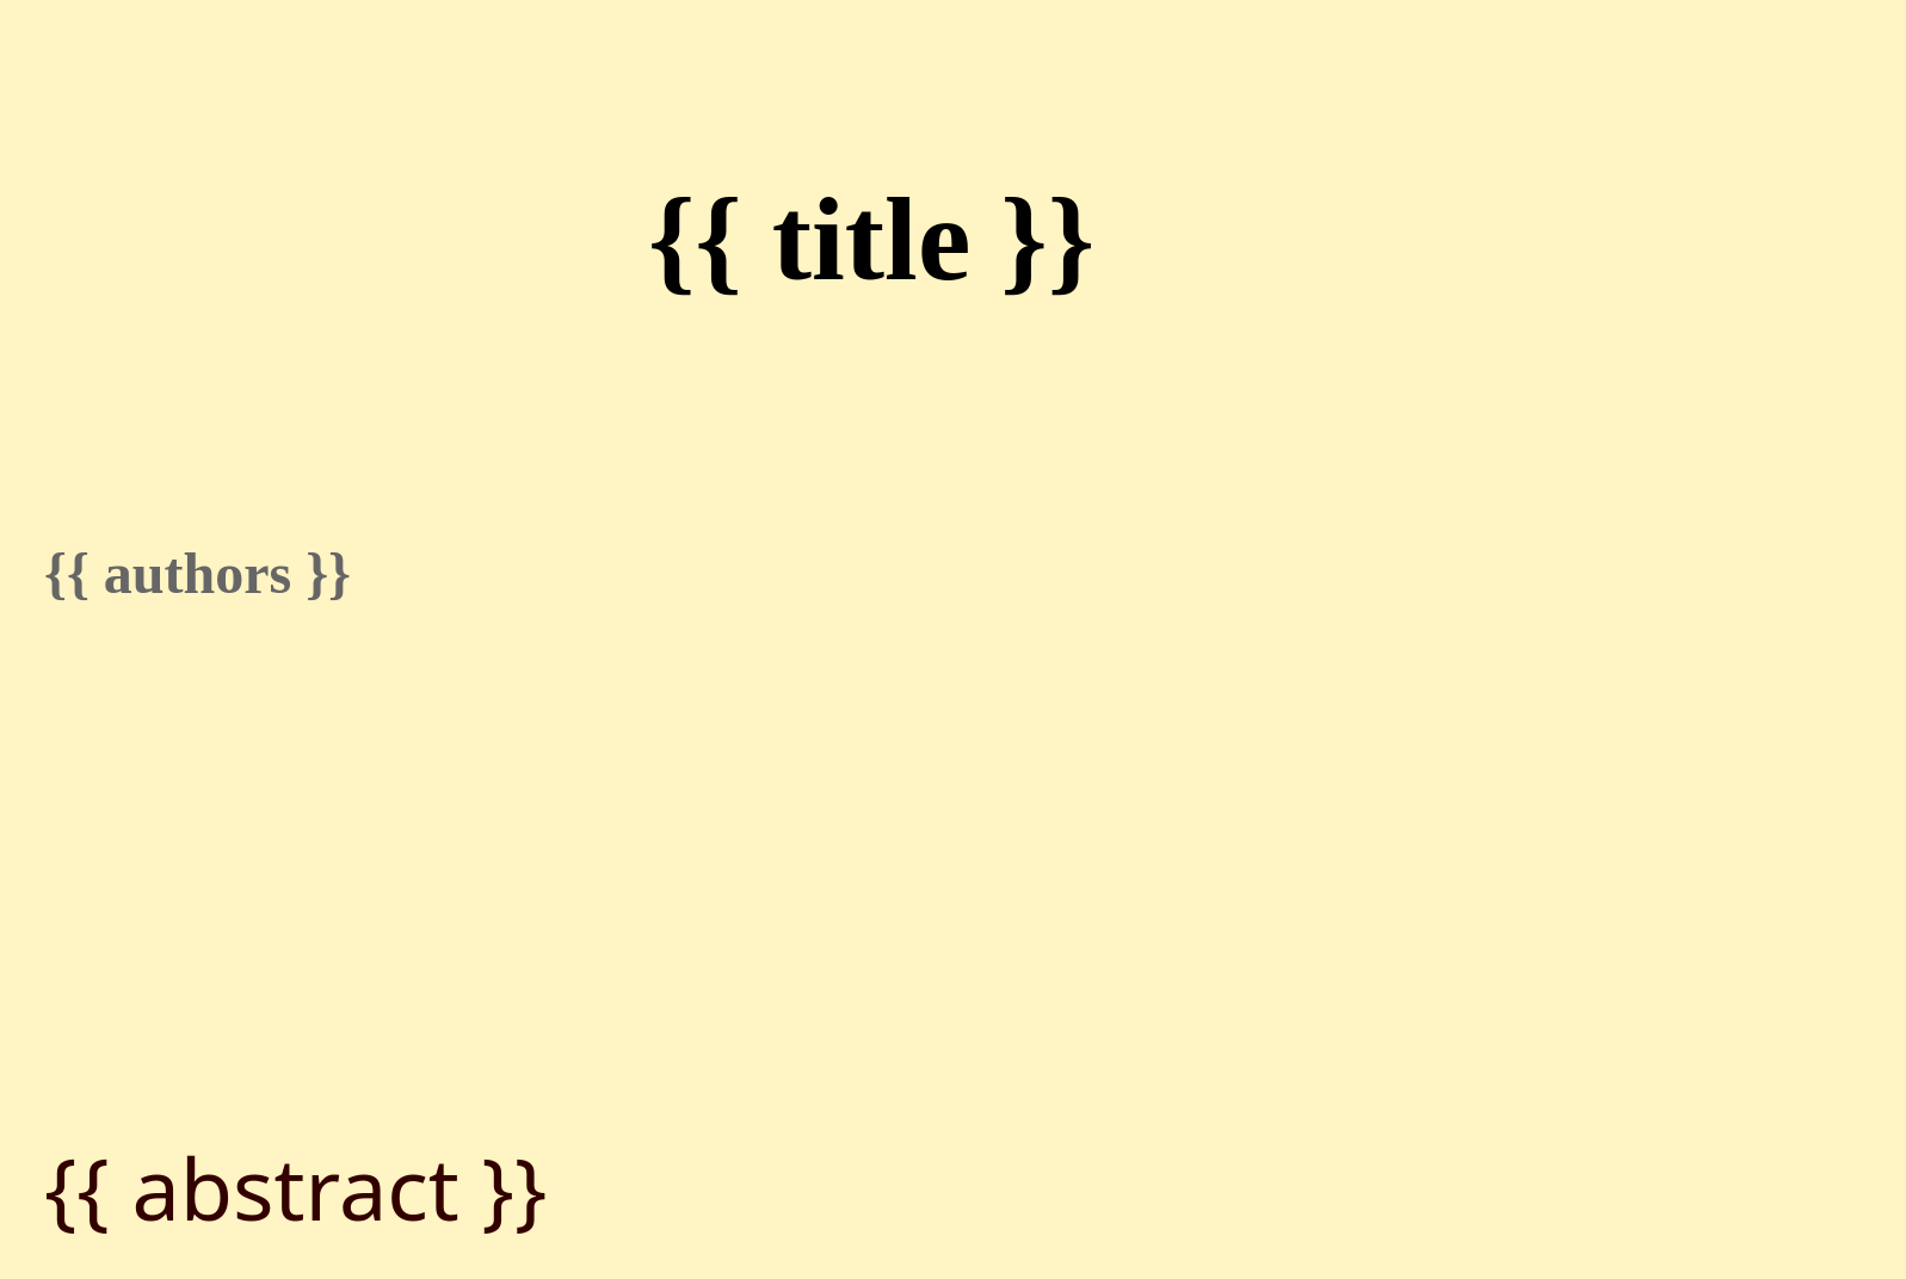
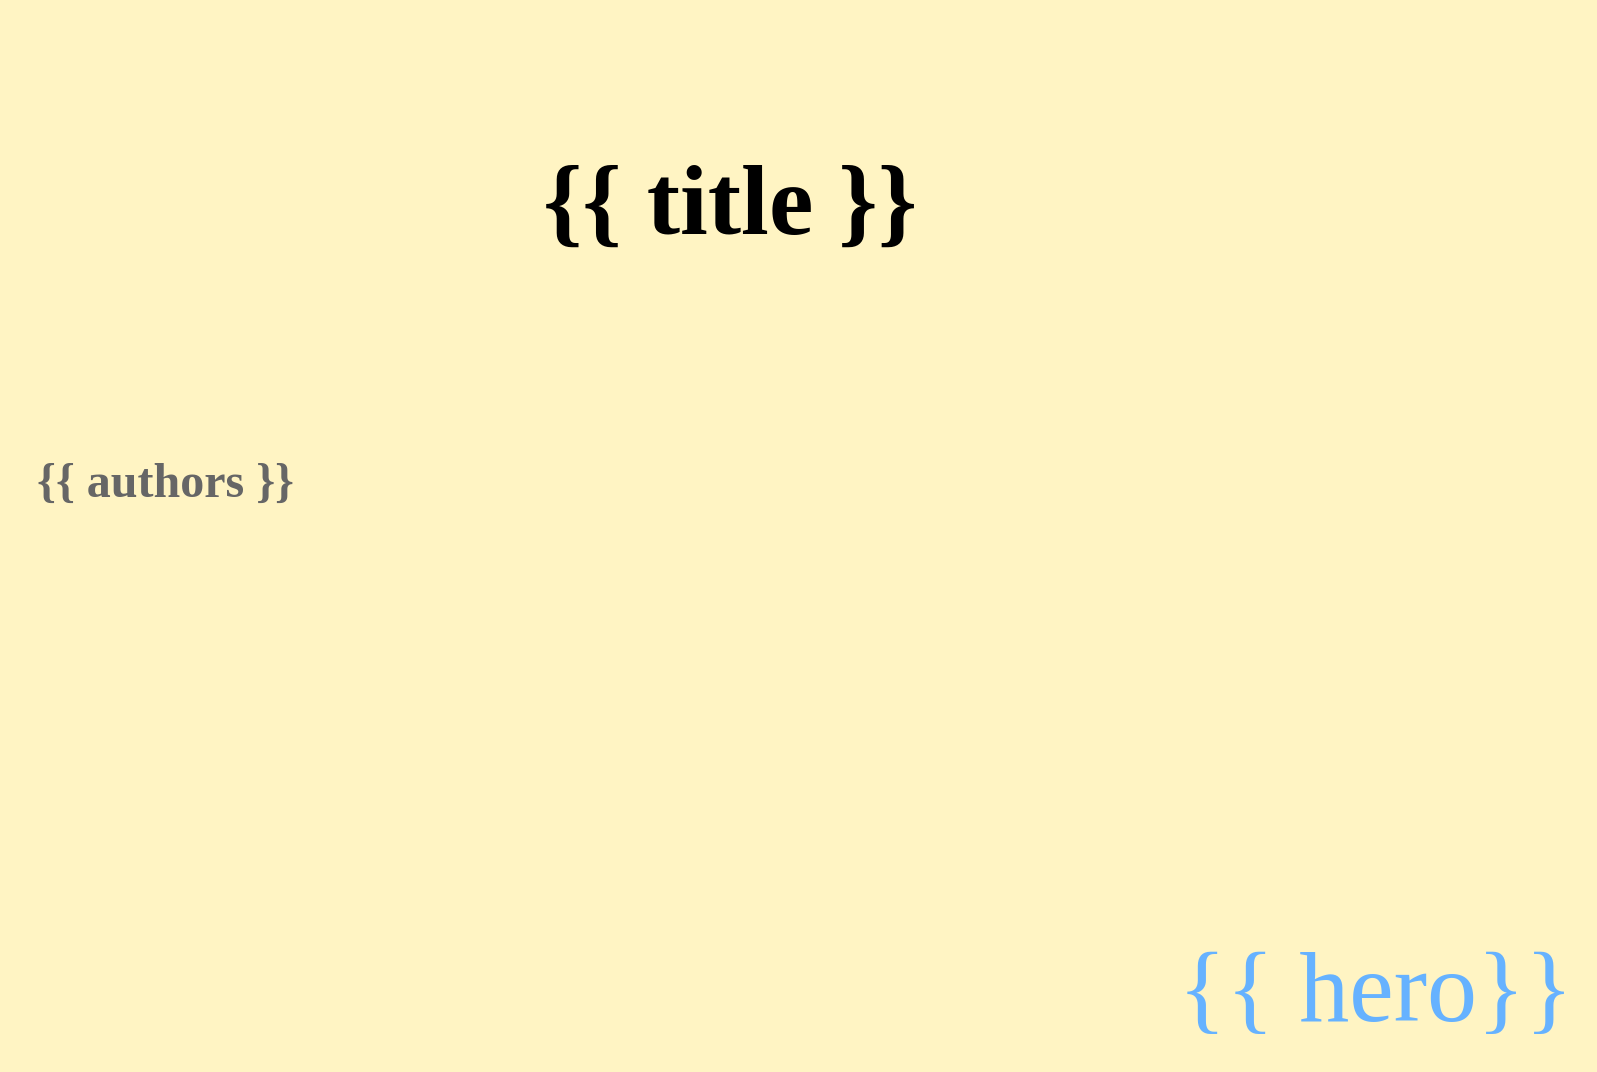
+ <mxCell id="2" value="{{ hero}}" style="whiteSpace=wrap;html=1;dashed=1;strokeWidth=2;fontSize=100;fontColor=#66B2FF;align=right;fontFamily=Sedgwick Ave Display;sketch=1;FType=g;verticalAlign=bottom;opacity=10;shadow=1;fillColor=none;strokeColor=none;" parent="1" vertex="1"><mxGeometry x="1145" y="410" width="430" height="640" as="geometry" /></mxCell>
- <mxCell id="4" value="{{ abstract }}" style="text;html=1;strokeColor=none;fillColor=none;align=left;verticalAlign=bottom;whiteSpace=wrap;rounded=0;fontSize=72;fontFamily=Noto Sans;FType=g;fontColor=#330000;lineHeight=1.1;" parent="1" vertex="1"><mxGeometry x="35" y="550" width="1000" height="490" as="geometry" /></mxCell>
